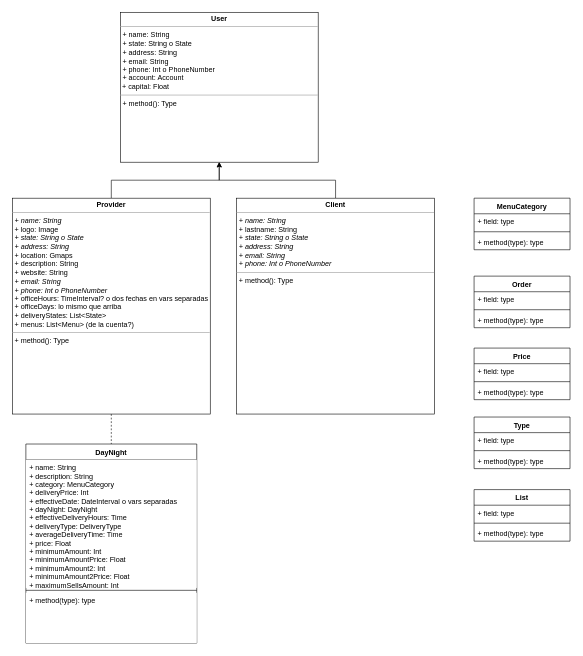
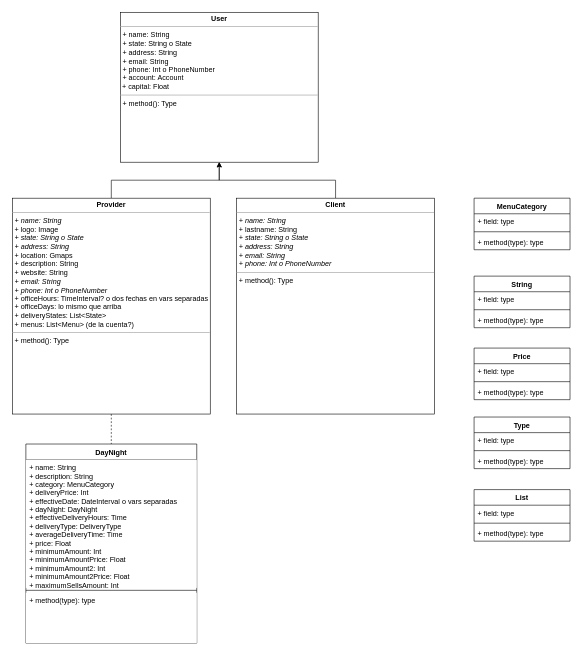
- <mxCell id="16" value="Order" style="swimlane;fontStyle=1;align=center;verticalAlign=top;childLayout=stackLayout;horizontal=1;startSize=26;horizontalStack=0;resizeParent=1;resizeParentMax=0;resizeLast=0;collapsible=1;marginBottom=0;fillColor=#ffffff;" vertex="1" parent="1"><mxGeometry x="790" y="460" width="160" height="86" as="geometry" /></mxCell>
+ <mxCell id="16" value="String" style="swimlane;fontStyle=1;align=center;verticalAlign=top;childLayout=stackLayout;horizontal=1;startSize=26;horizontalStack=0;resizeParent=1;resizeParentMax=0;resizeLast=0;collapsible=1;marginBottom=0;fillColor=#ffffff;" vertex="1" parent="1"><mxGeometry x="790" y="460" width="160" height="86" as="geometry" /></mxCell>
